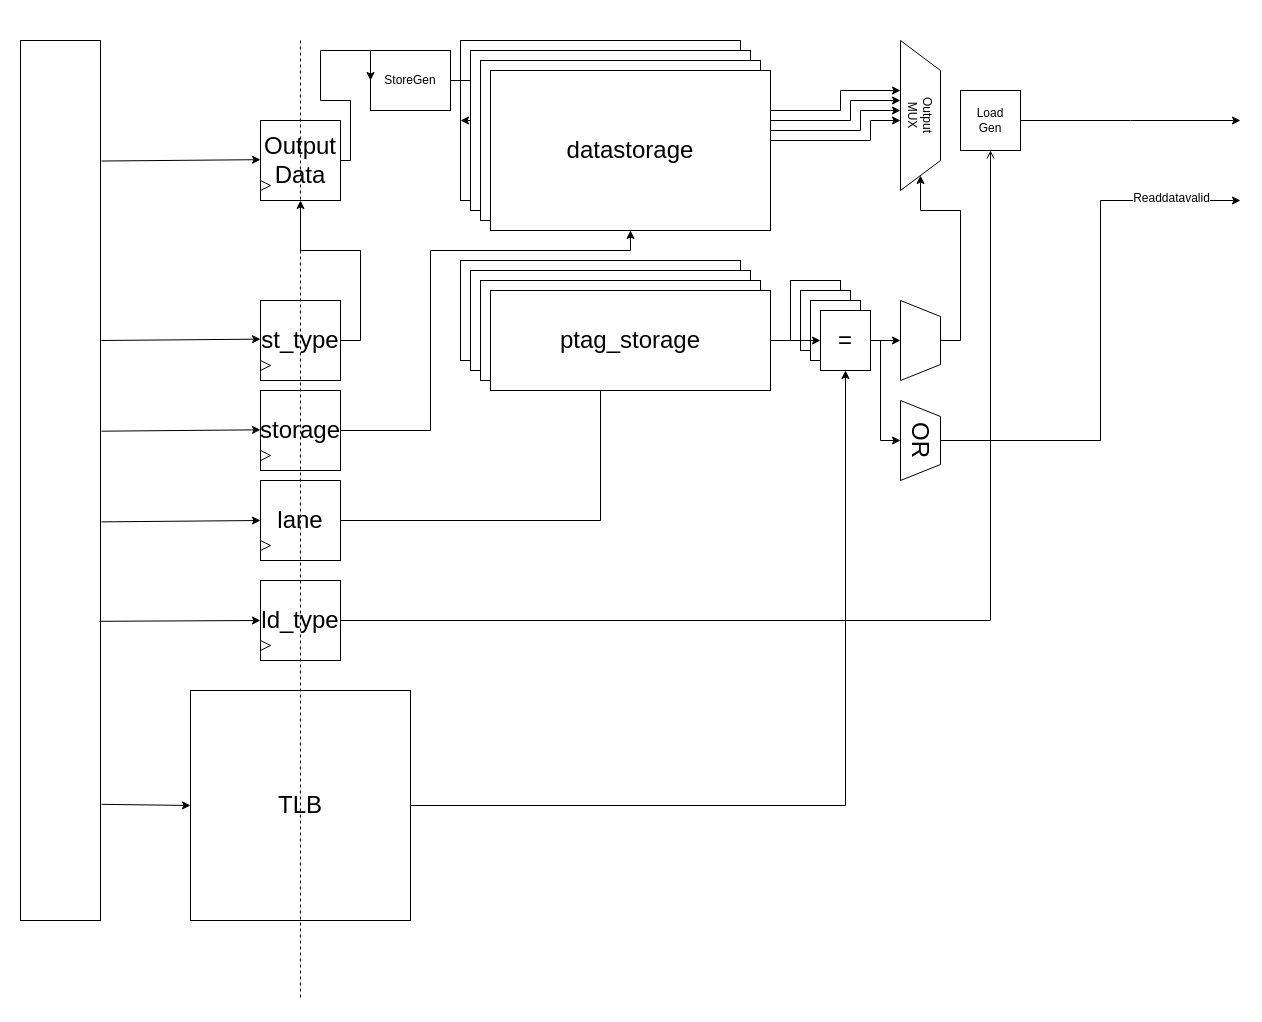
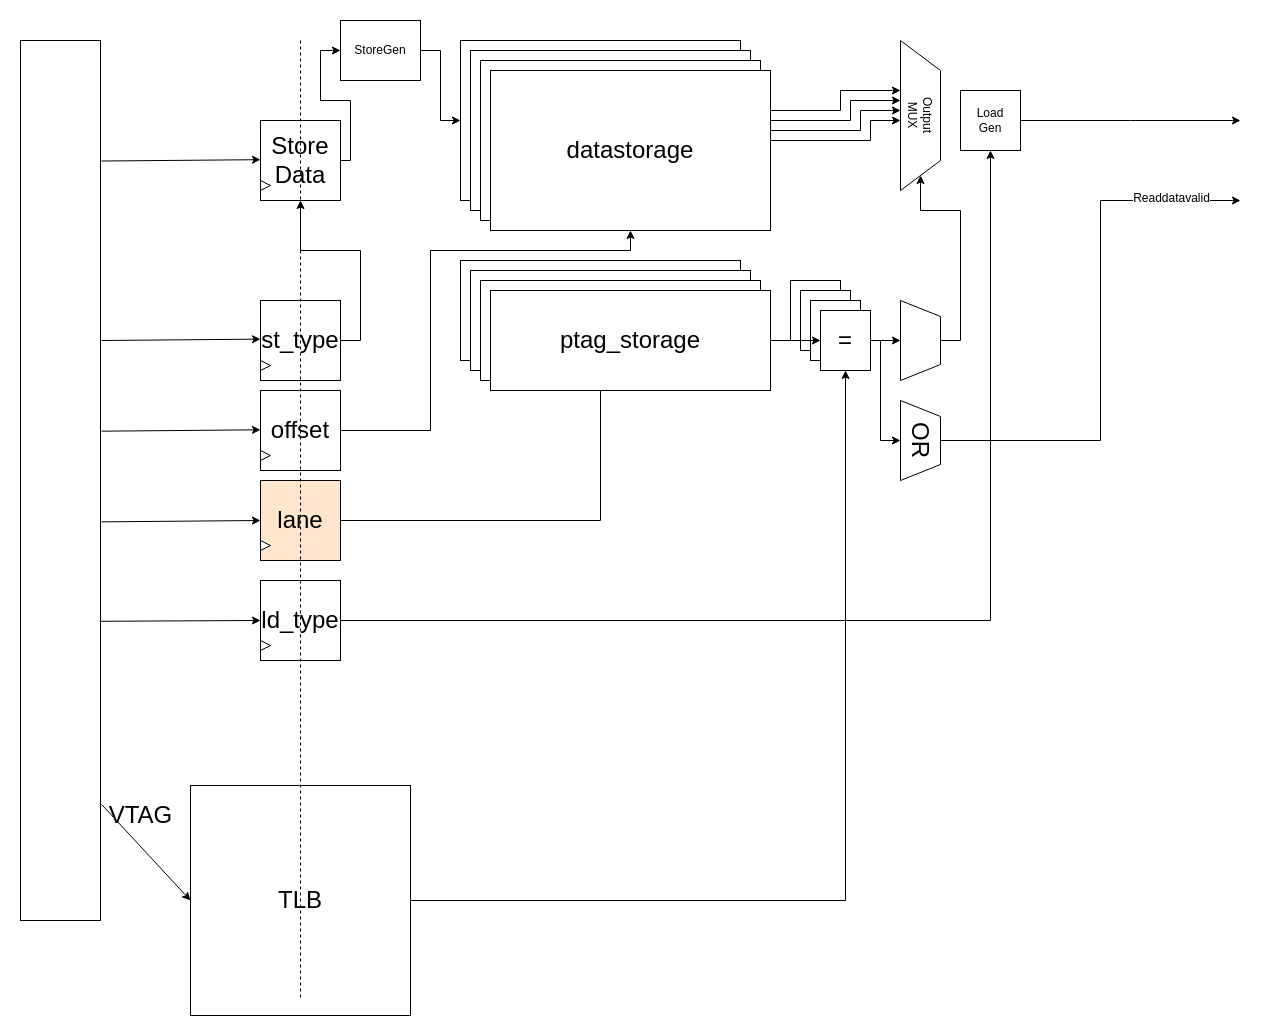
- <mxCell id="39" value="StoreGen" style="rounded=0;whiteSpace=wrap;html=1;labelBackgroundColor=#ffffff;fontSize=12;" vertex="1" parent="1"><mxGeometry x="370" y="50" width="80" height="60" as="geometry" /></mxCell>
+ <mxCell id="39" value="StoreGen" style="rounded=0;whiteSpace=wrap;html=1;labelBackgroundColor=#ffffff;fontSize=12;" vertex="1" parent="1"><mxGeometry x="340" y="20" width="80" height="60" as="geometry" /></mxCell>
- <mxCell id="53" style="edgeStyle=orthogonalEdgeStyle;rounded=0;orthogonalLoop=1;jettySize=auto;html=1;exitX=1;exitY=0.5;exitDx=0;exitDy=0;entryX=0.5;entryY=1;entryDx=0;entryDy=0;fontSize=12;endArrow=open;" edge="1" parent="1" source="44" target="52"><mxGeometry relative="1" as="geometry"><Array as="points"><mxPoint x="990" y="620" /></Array></mxGeometry></mxCell>
+ <mxCell id="53" style="edgeStyle=orthogonalEdgeStyle;rounded=0;orthogonalLoop=1;jettySize=auto;html=1;exitX=1;exitY=0.5;exitDx=0;exitDy=0;entryX=0.5;entryY=1;entryDx=0;entryDy=0;fontSize=12;" edge="1" parent="1" source="44" target="52"><mxGeometry relative="1" as="geometry"><Array as="points"><mxPoint x="990" y="620" /></Array></mxGeometry></mxCell>
- <mxCell id="48" value="Output&lt;br&gt;Data" style="rounded=0;whiteSpace=wrap;html=1;fontSize=24;" vertex="1" parent="47"><mxGeometry width="80" height="80" as="geometry" /></mxCell>
+ <mxCell id="48" value="Store&lt;br&gt;Data" style="rounded=0;whiteSpace=wrap;html=1;fontSize=24;" vertex="1" parent="47"><mxGeometry width="80" height="80" as="geometry" /></mxCell>
- <mxCell id="6" value="storage" style="rounded=0;whiteSpace=wrap;html=1;fontSize=24;" vertex="1" parent="5"><mxGeometry width="80" height="80" as="geometry" /></mxCell>
+ <mxCell id="6" value="offset" style="rounded=0;whiteSpace=wrap;html=1;fontSize=24;" vertex="1" parent="5"><mxGeometry width="80" height="80" as="geometry" /></mxCell>
- <mxCell id="9" value="lane" style="rounded=0;whiteSpace=wrap;html=1;fontSize=24;" vertex="1" parent="8"><mxGeometry width="80" height="80" as="geometry" /></mxCell>
+ <mxCell id="9" value="lane" style="rounded=0;whiteSpace=wrap;html=1;fontSize=24;fillColor=#ffe6cc;" vertex="1" parent="8"><mxGeometry width="80" height="80" as="geometry" /></mxCell>
- <mxCell id="14" value="&lt;font style=&quot;font-size: 24px&quot;&gt;TLB&lt;/font&gt;" style="rounded=0;whiteSpace=wrap;html=1;" vertex="1" parent="1"><mxGeometry x="190" y="690" width="220" height="230" as="geometry" /></mxCell>
+ <mxCell id="14" value="&lt;font style=&quot;font-size: 24px&quot;&gt;TLB&lt;/font&gt;" style="rounded=0;whiteSpace=wrap;html=1;" vertex="1" parent="1"><mxGeometry x="190" y="785" width="220" height="230" as="geometry" /></mxCell>
+ <mxCell id="16" value="VTAG" style="text;html=1;align=center;verticalAlign=middle;resizable=0;points=[];autosize=1;fontSize=24;" vertex="1" parent="1"><mxGeometry x="100" y="800" width="80" height="30" as="geometry" /></mxCell>
